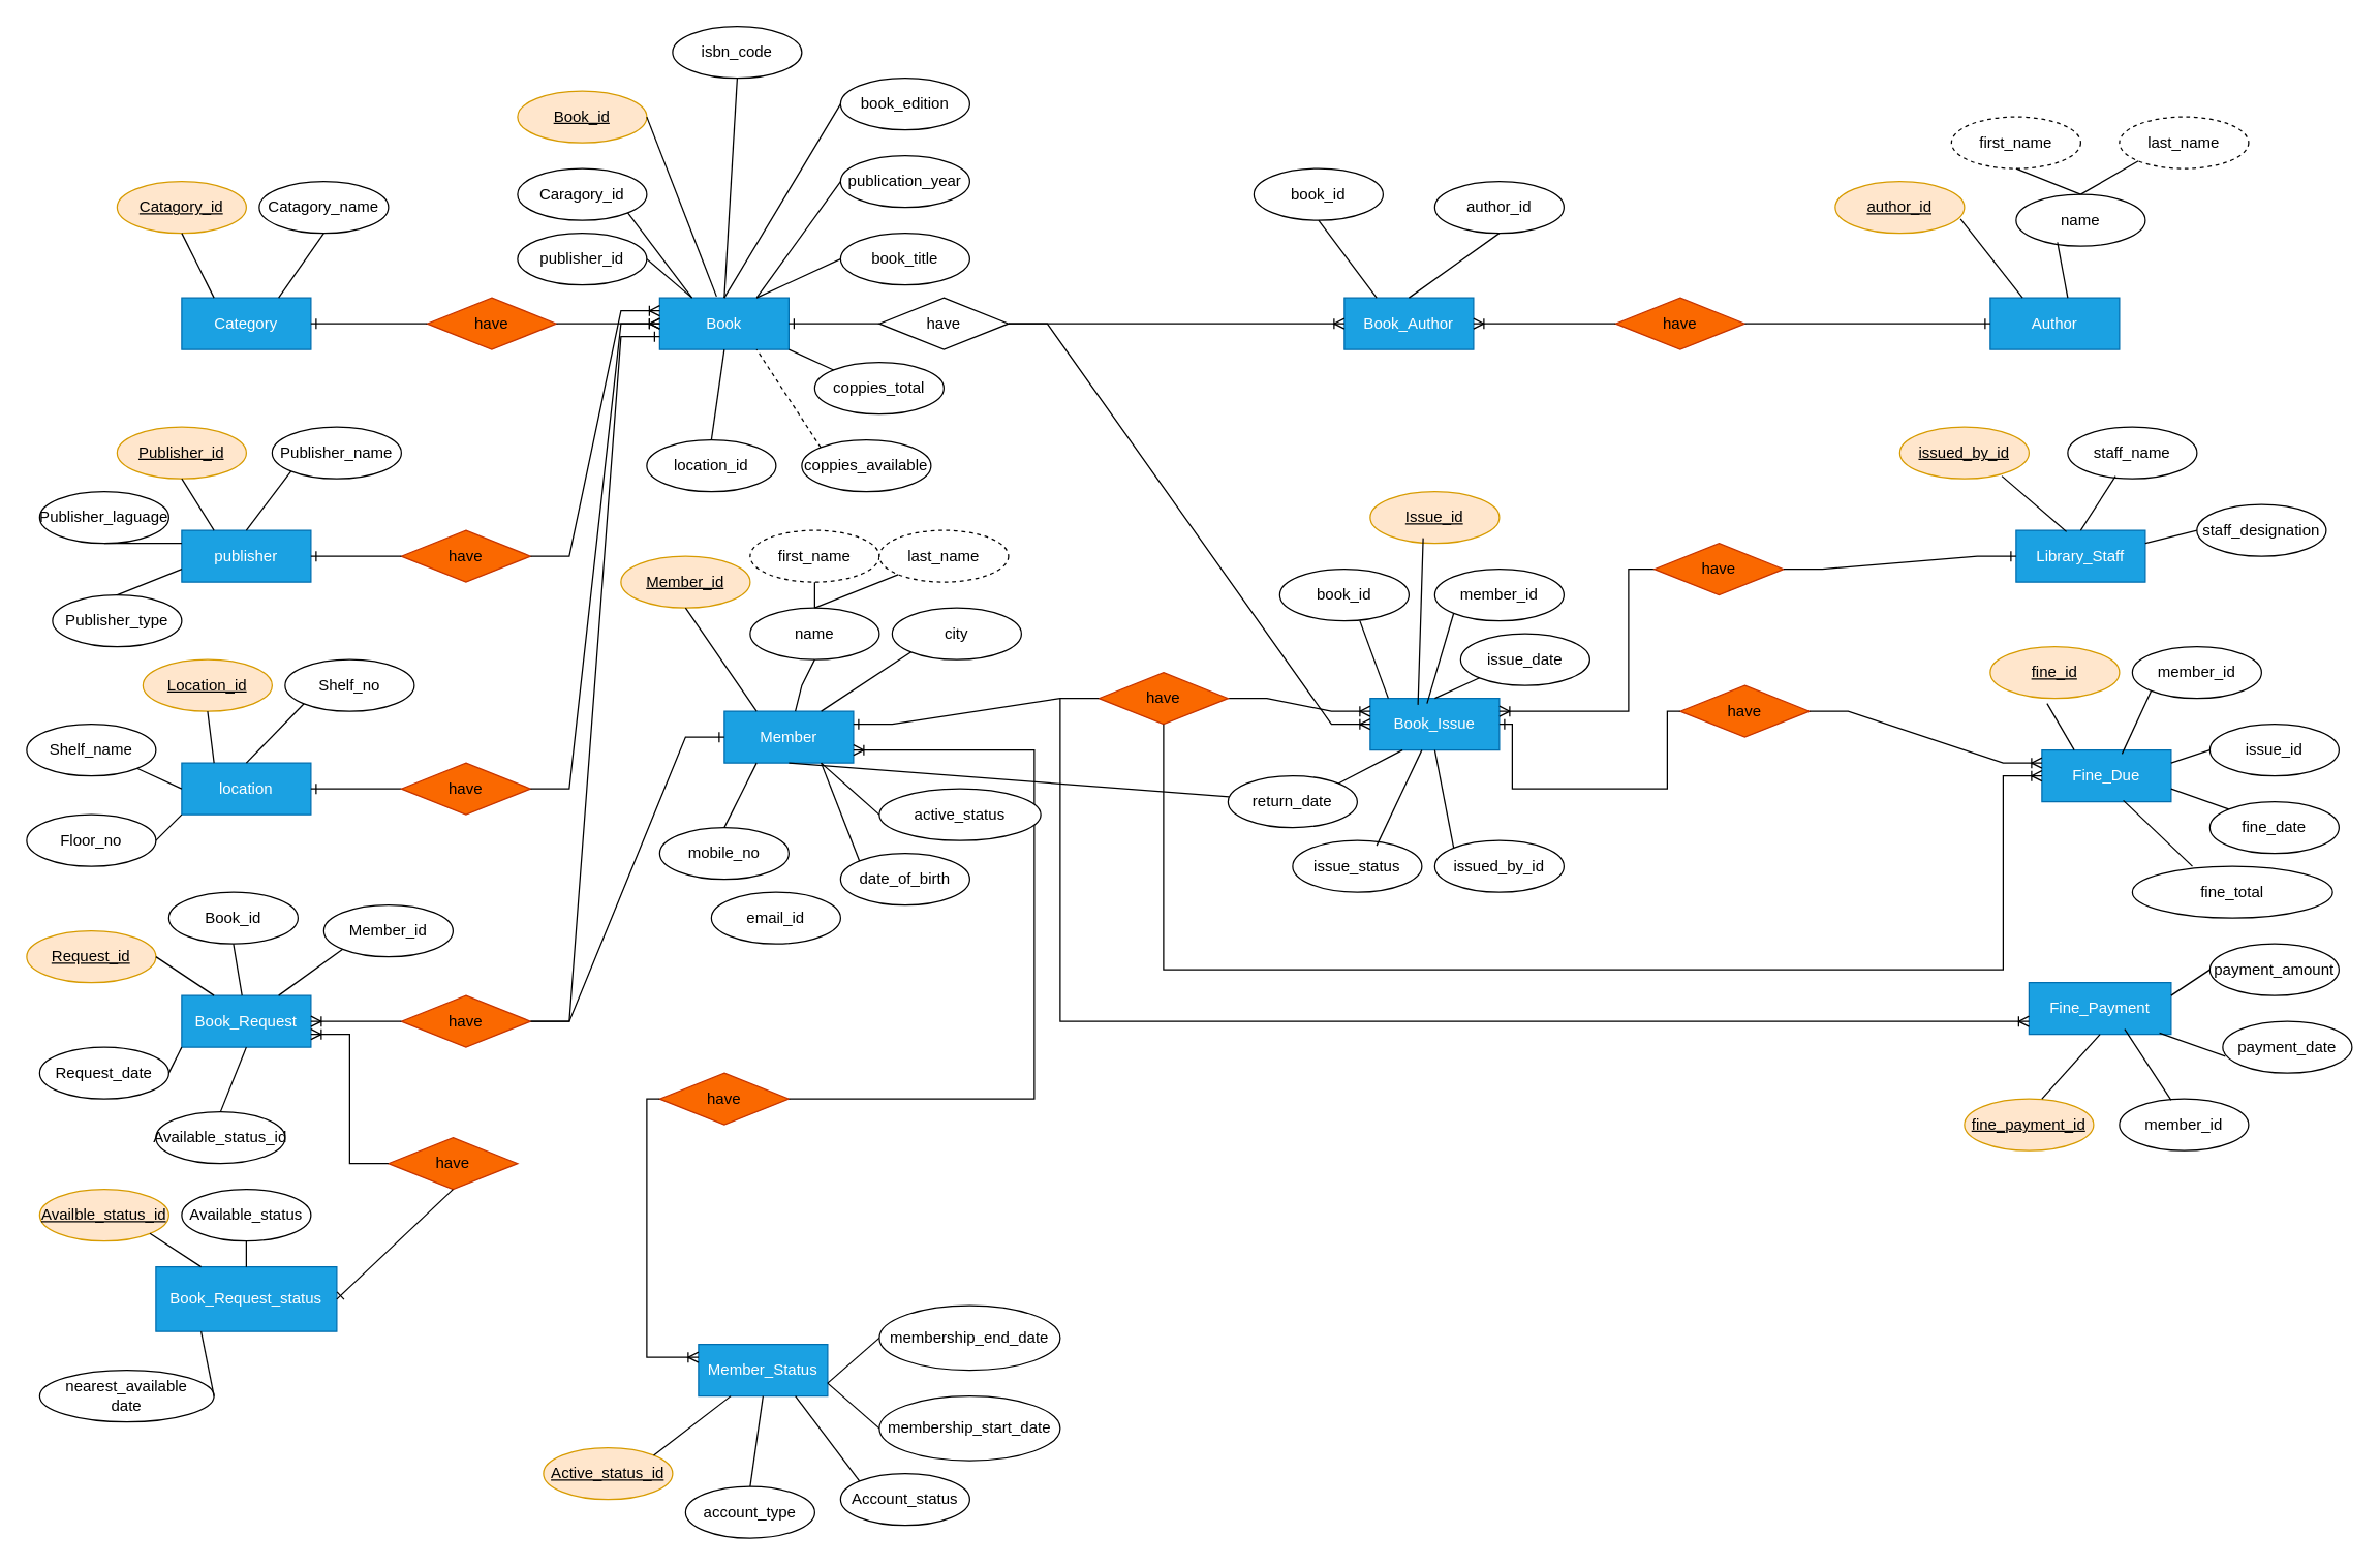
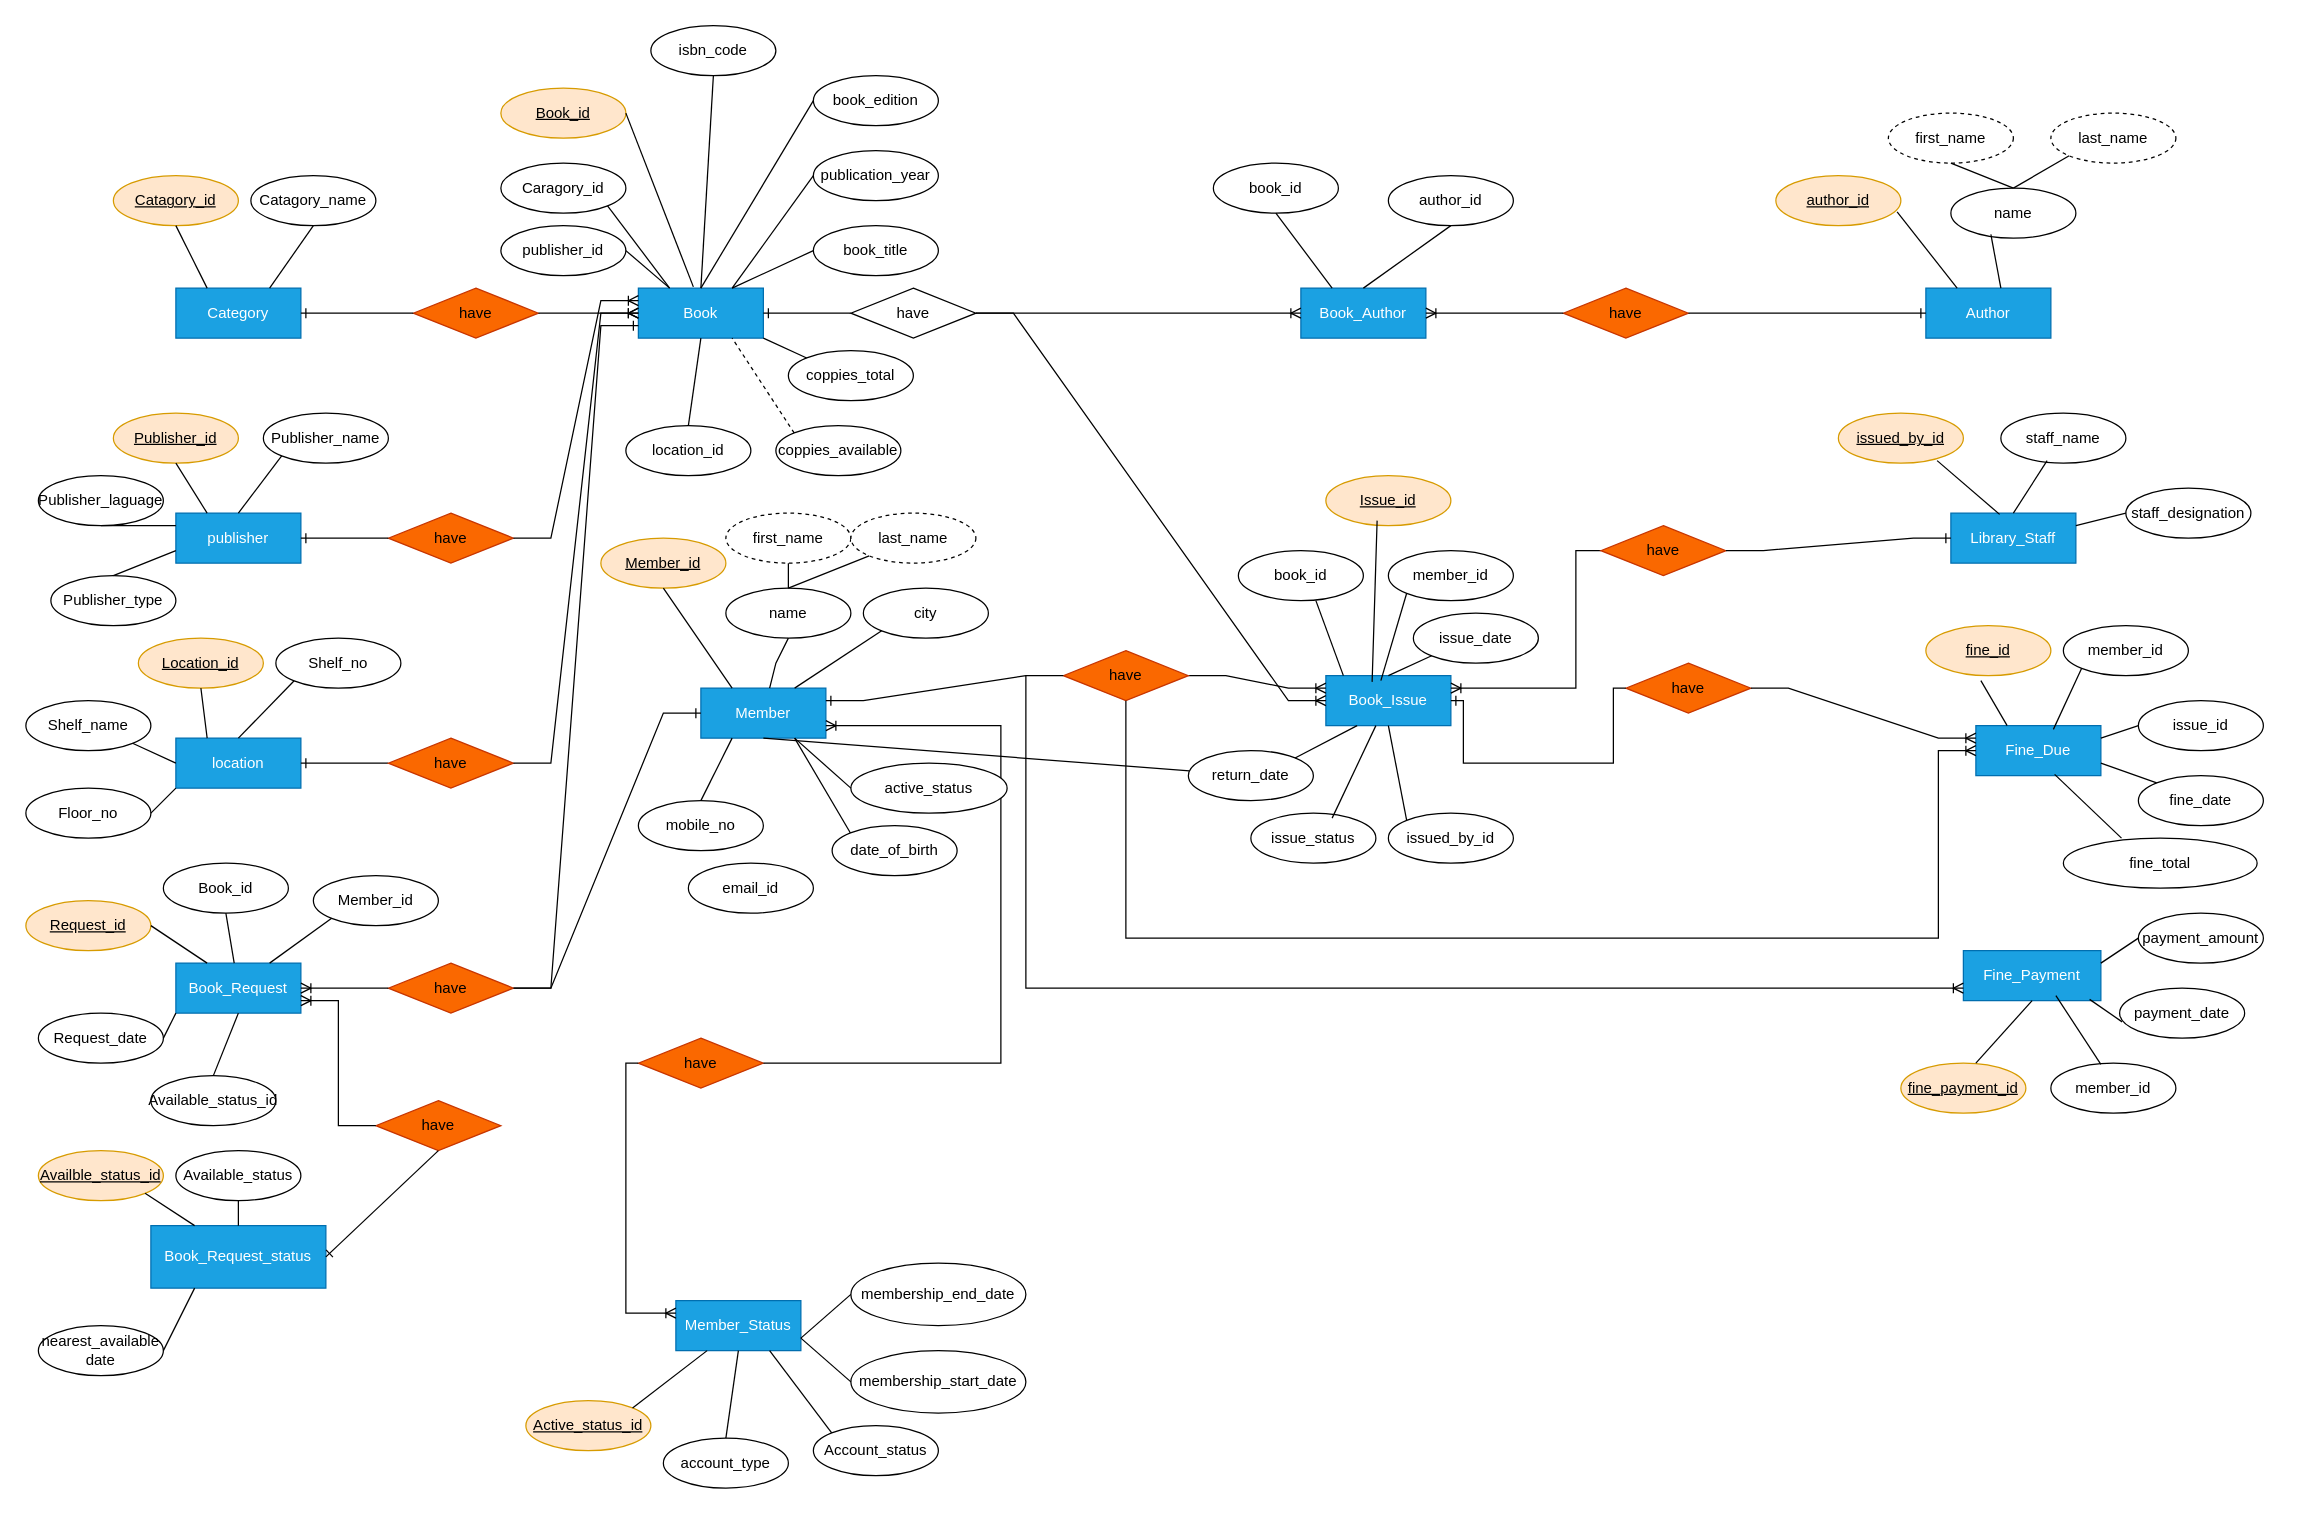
- <mxCell id="117" value="date_of_birth" style="ellipse;whiteSpace=wrap;html=1;align=center;" parent="1" vertex="1"><mxGeometry x="650" y="660" width="100" height="40" as="geometry" /></mxCell>
+ <mxCell id="117" value="date_of_birth" style="ellipse;whiteSpace=wrap;html=1;align=center;" parent="1" vertex="1"><mxGeometry x="665" y="660" width="100" height="40" as="geometry" /></mxCell>
- <mxCell id="176" value="payment_date" style="ellipse;whiteSpace=wrap;html=1;align=center;" parent="1" vertex="1"><mxGeometry x="1720" y="790" width="100" height="40" as="geometry" /></mxCell>
+ <mxCell id="176" value="payment_date" style="ellipse;whiteSpace=wrap;html=1;align=center;" parent="1" vertex="1"><mxGeometry x="1695" y="790" width="100" height="40" as="geometry" /></mxCell>
- <mxCell id="85" value="nearest_available&lt;div&gt;date&lt;/div&gt;" style="ellipse;whiteSpace=wrap;html=1;align=center;" parent="1" vertex="1"><mxGeometry x="30" y="1060" width="135" height="40" as="geometry" /></mxCell>
+ <mxCell id="85" value="nearest_available&lt;div&gt;date&lt;/div&gt;" style="ellipse;whiteSpace=wrap;html=1;align=center;" parent="1" vertex="1"><mxGeometry x="30" y="1060" width="100" height="40" as="geometry" /></mxCell>
